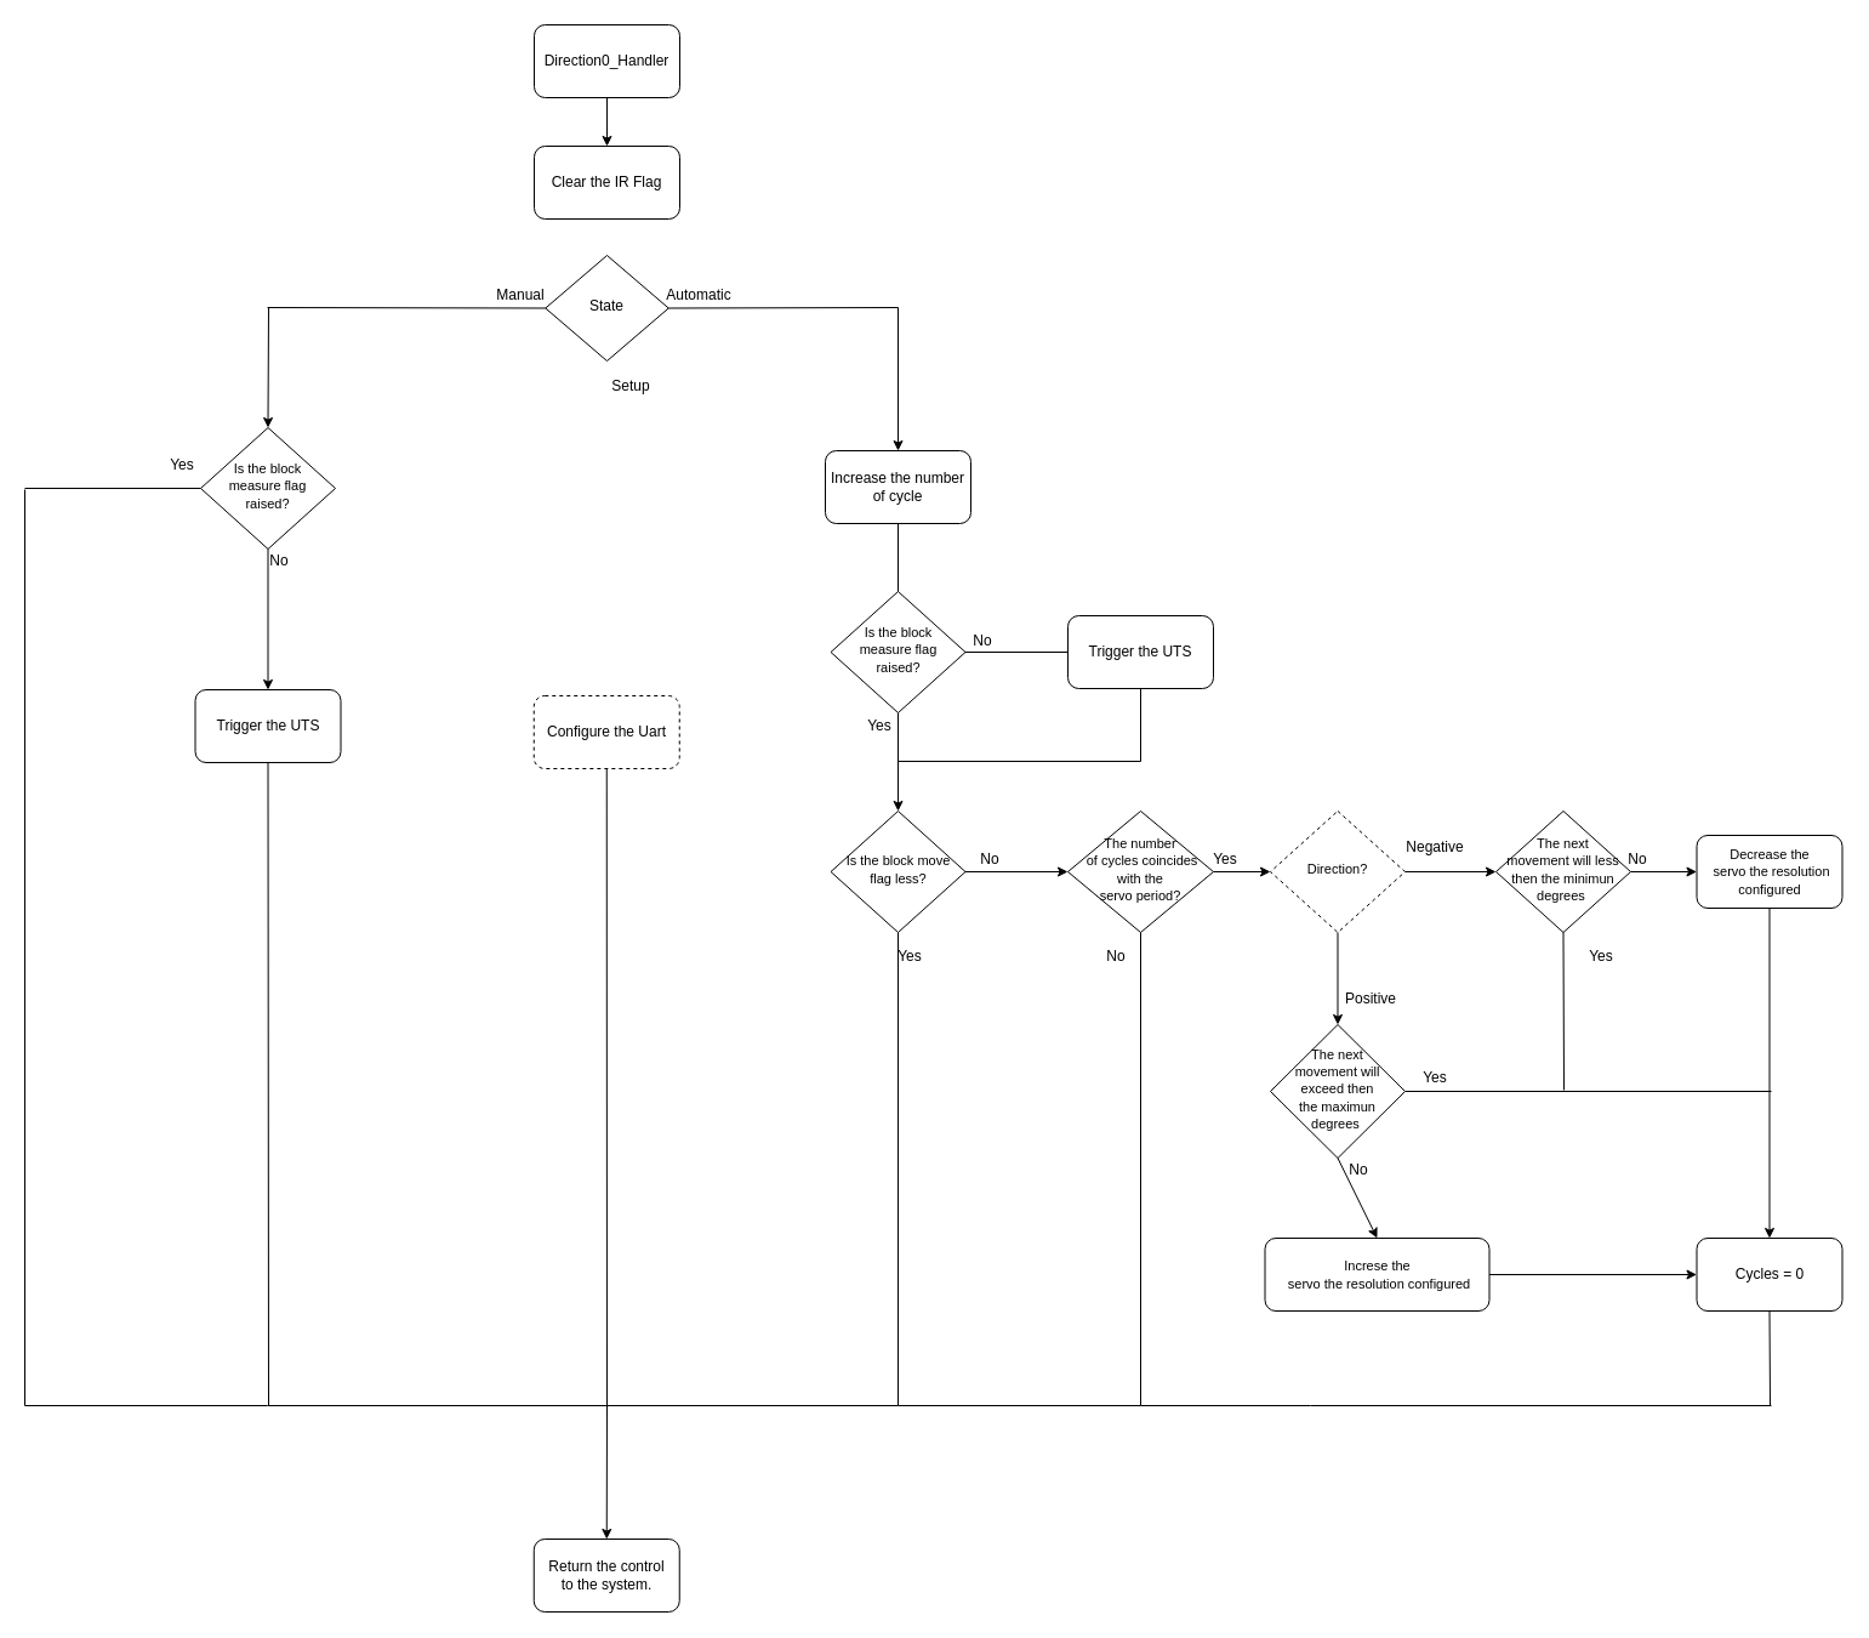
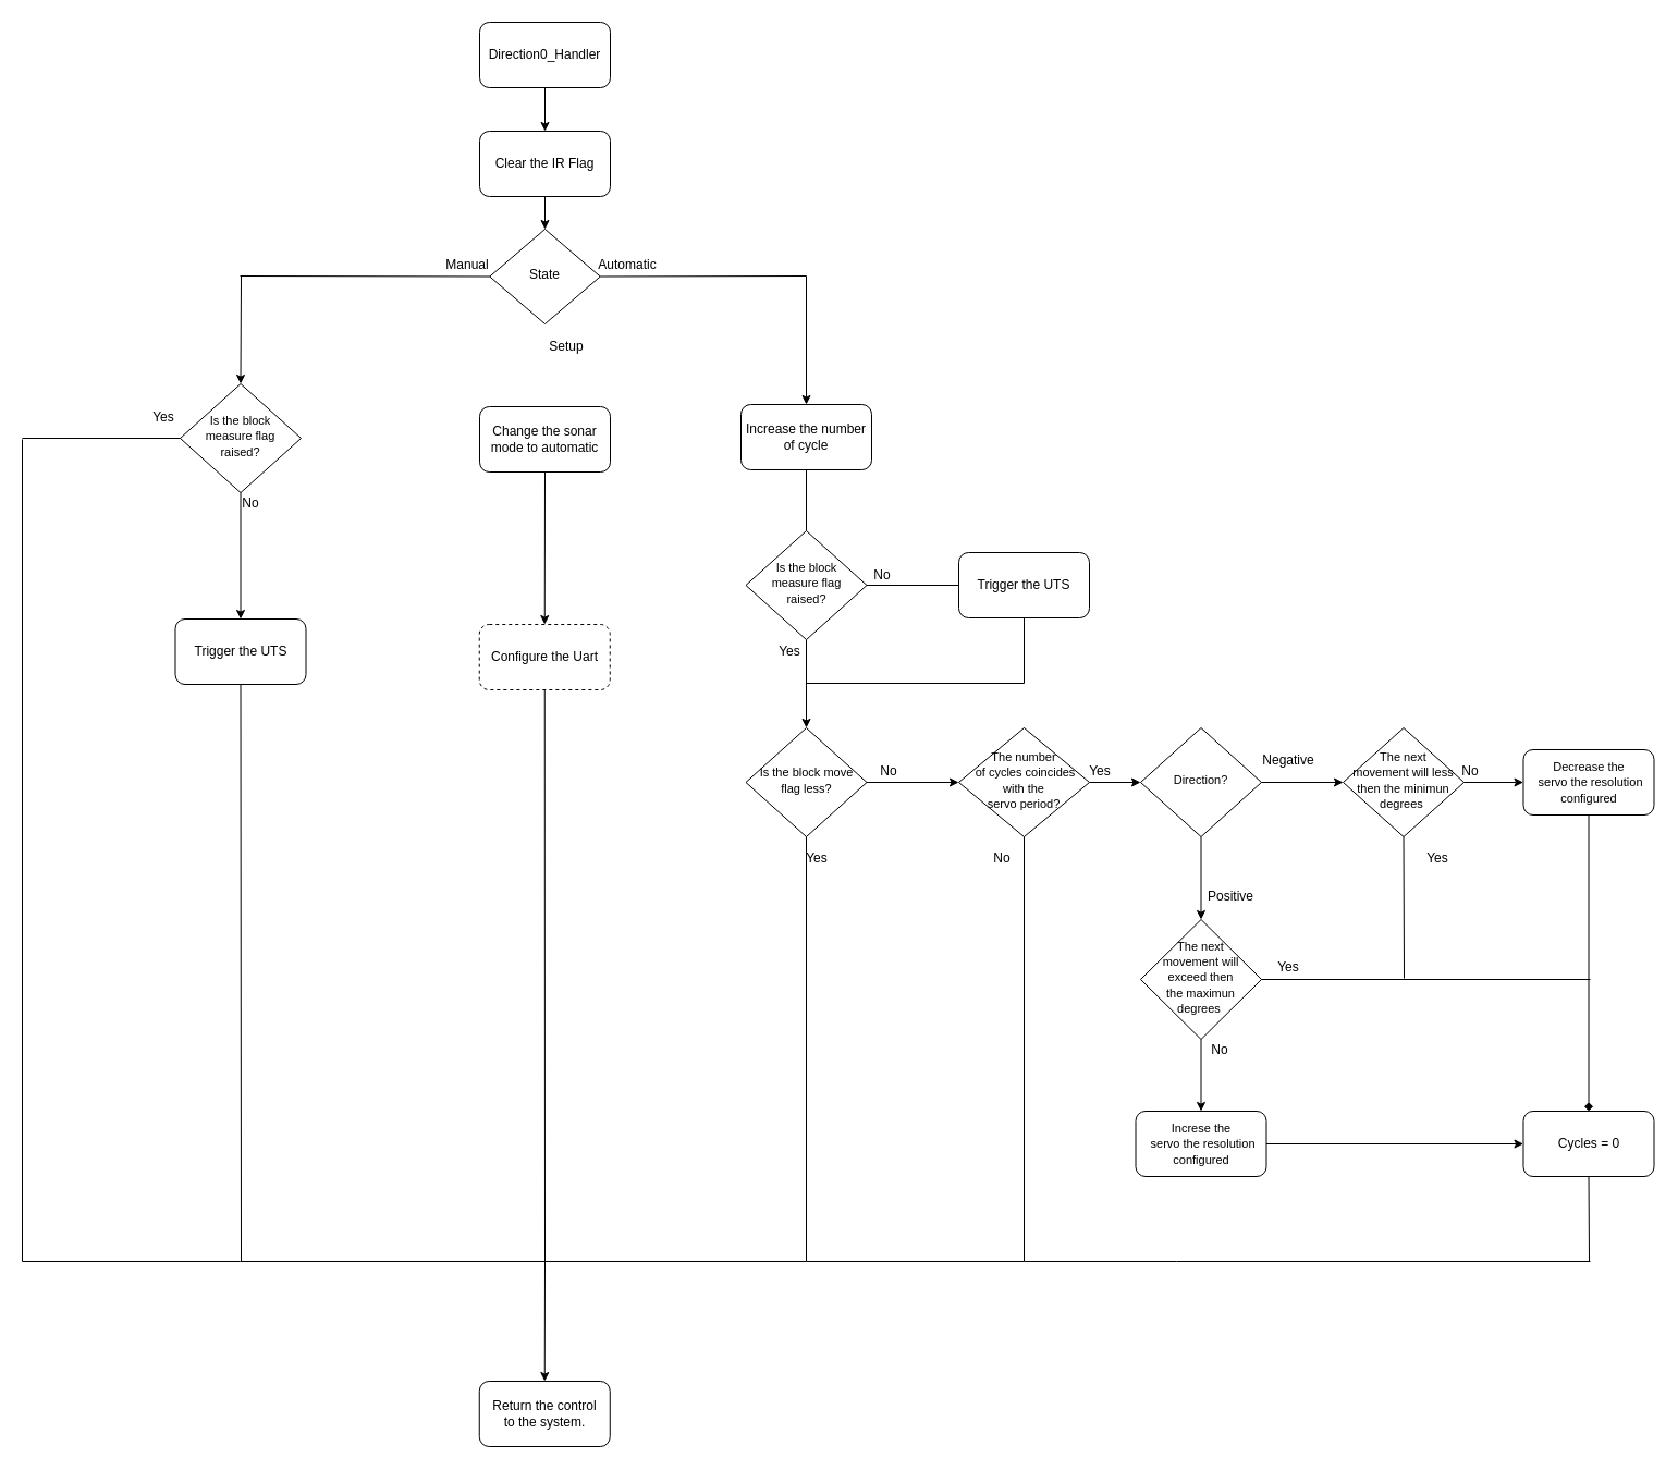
+ <mxCell id="73" value="" style="endArrow=classic;html=1;exitX=0.5;exitY=1;exitDx=0;exitDy=0;entryX=0.5;entryY=0;entryDx=0;entryDy=0;" edge="1" parent="1" source="71" target="13"><mxGeometry width="50" height="50" relative="1" as="geometry"><mxPoint x="630" y="240" as="sourcePoint" /><mxPoint x="680" y="190" as="targetPoint" /></mxGeometry></mxCell>
+ <mxCell id="19" value="Change the sonar mode to automatic" style="rounded=1;whiteSpace=wrap;html=1;" vertex="1" parent="1"><mxGeometry x="440" y="373" width="120" height="60" as="geometry" /></mxCell>
+ <mxCell id="22" value="" style="endArrow=classic;html=1;exitX=0.5;exitY=1;exitDx=0;exitDy=0;entryX=0.5;entryY=0;entryDx=0;entryDy=0;" edge="1" parent="1" source="19" target="21"><mxGeometry width="50" height="50" relative="1" as="geometry"><mxPoint x="252" y="568" as="sourcePoint" /><mxPoint x="302" y="518" as="targetPoint" /></mxGeometry></mxCell>
- <mxCell id="37" value="&lt;span style=&quot;font-size: 11px&quot;&gt;Direction?&lt;/span&gt;" style="rhombus;whiteSpace=wrap;html=1;shadow=0;fontFamily=Helvetica;fontSize=12;align=center;strokeWidth=1;spacing=6;spacingTop=-4;dashed=1;" vertex="1" parent="1"><mxGeometry x="1047" y="668" width="111" height="100" as="geometry" /></mxCell>
+ <mxCell id="37" value="&lt;span style=&quot;font-size: 11px&quot;&gt;Direction?&lt;/span&gt;" style="rhombus;whiteSpace=wrap;html=1;shadow=0;fontFamily=Helvetica;fontSize=12;align=center;strokeWidth=1;spacing=6;spacingTop=-4;" vertex="1" parent="1"><mxGeometry x="1047" y="668" width="111" height="100" as="geometry" /></mxCell>
- <mxCell id="46" value="" style="endArrow=classic;html=1;exitX=0.5;exitY=1;exitDx=0;exitDy=0;entryX=0.5;entryY=0;entryDx=0;entryDy=0;" edge="1" parent="1" source="49" target="40"><mxGeometry width="50" height="50" relative="1" as="geometry"><mxPoint x="1458.5" y="768" as="sourcePoint" /><mxPoint x="1523" y="818" as="targetPoint" /></mxGeometry></mxCell>
+ <mxCell id="46" value="" style="endArrow=diamond;html=1;exitX=0.5;exitY=1;exitDx=0;exitDy=0;entryX=0.5;entryY=0;entryDx=0;entryDy=0;" edge="1" parent="1" source="49" target="40"><mxGeometry width="50" height="50" relative="1" as="geometry"><mxPoint x="1458.5" y="768" as="sourcePoint" /><mxPoint x="1523" y="818" as="targetPoint" /></mxGeometry></mxCell>
- <mxCell id="44" value="&lt;span style=&quot;font-size: 11px&quot;&gt;Increse the&lt;/span&gt;&lt;br style=&quot;font-size: 11px&quot;&gt;&lt;span style=&quot;font-size: 11px&quot;&gt;&amp;nbsp;servo the resolution configured&lt;/span&gt;" style="rounded=1;whiteSpace=wrap;html=1;" vertex="1" parent="1"><mxGeometry x="1042.5" y="1020" width="185" height="60" as="geometry" /></mxCell>
+ <mxCell id="44" value="&lt;span style=&quot;font-size: 11px&quot;&gt;Increse the&lt;/span&gt;&lt;br style=&quot;font-size: 11px&quot;&gt;&lt;span style=&quot;font-size: 11px&quot;&gt;&amp;nbsp;servo the resolution configured&lt;/span&gt;" style="rounded=1;whiteSpace=wrap;html=1;" vertex="1" parent="1"><mxGeometry x="1042.5" y="1020" width="120" height="60" as="geometry" /></mxCell>
